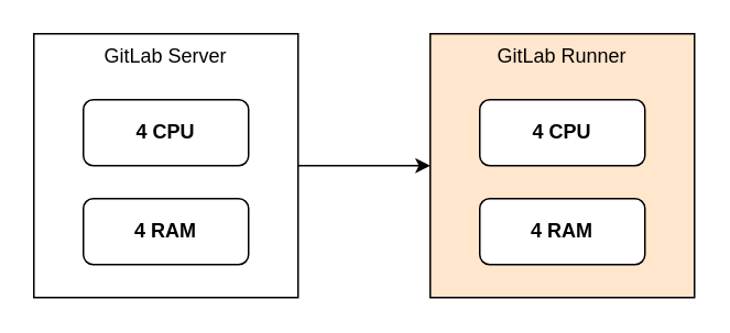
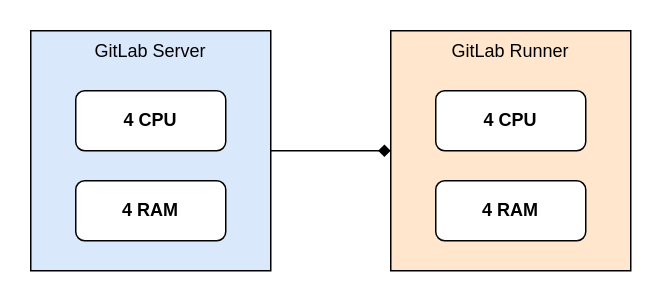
- <mxCell id="3" value="GitLab Server" style="rounded=0;whiteSpace=wrap;html=1;verticalAlign=top;" vertex="1" parent="1"><mxGeometry x="20" y="20" width="160" height="160" as="geometry" /></mxCell>
+ <mxCell id="3" value="GitLab Server" style="rounded=0;whiteSpace=wrap;html=1;verticalAlign=top;fillColor=#dae8fc;" vertex="1" parent="1"><mxGeometry x="20" y="20" width="160" height="160" as="geometry" /></mxCell>
- <mxCell id="2" style="edgeStyle=orthogonalEdgeStyle;rounded=0;orthogonalLoop=1;jettySize=auto;html=1;" edge="1" parent="1" source="3" target="4"><mxGeometry relative="1" as="geometry" /></mxCell>
+ <mxCell id="2" style="edgeStyle=orthogonalEdgeStyle;rounded=0;orthogonalLoop=1;jettySize=auto;html=1;endArrow=diamond;" edge="1" parent="1" source="3" target="4"><mxGeometry relative="1" as="geometry" /></mxCell>
